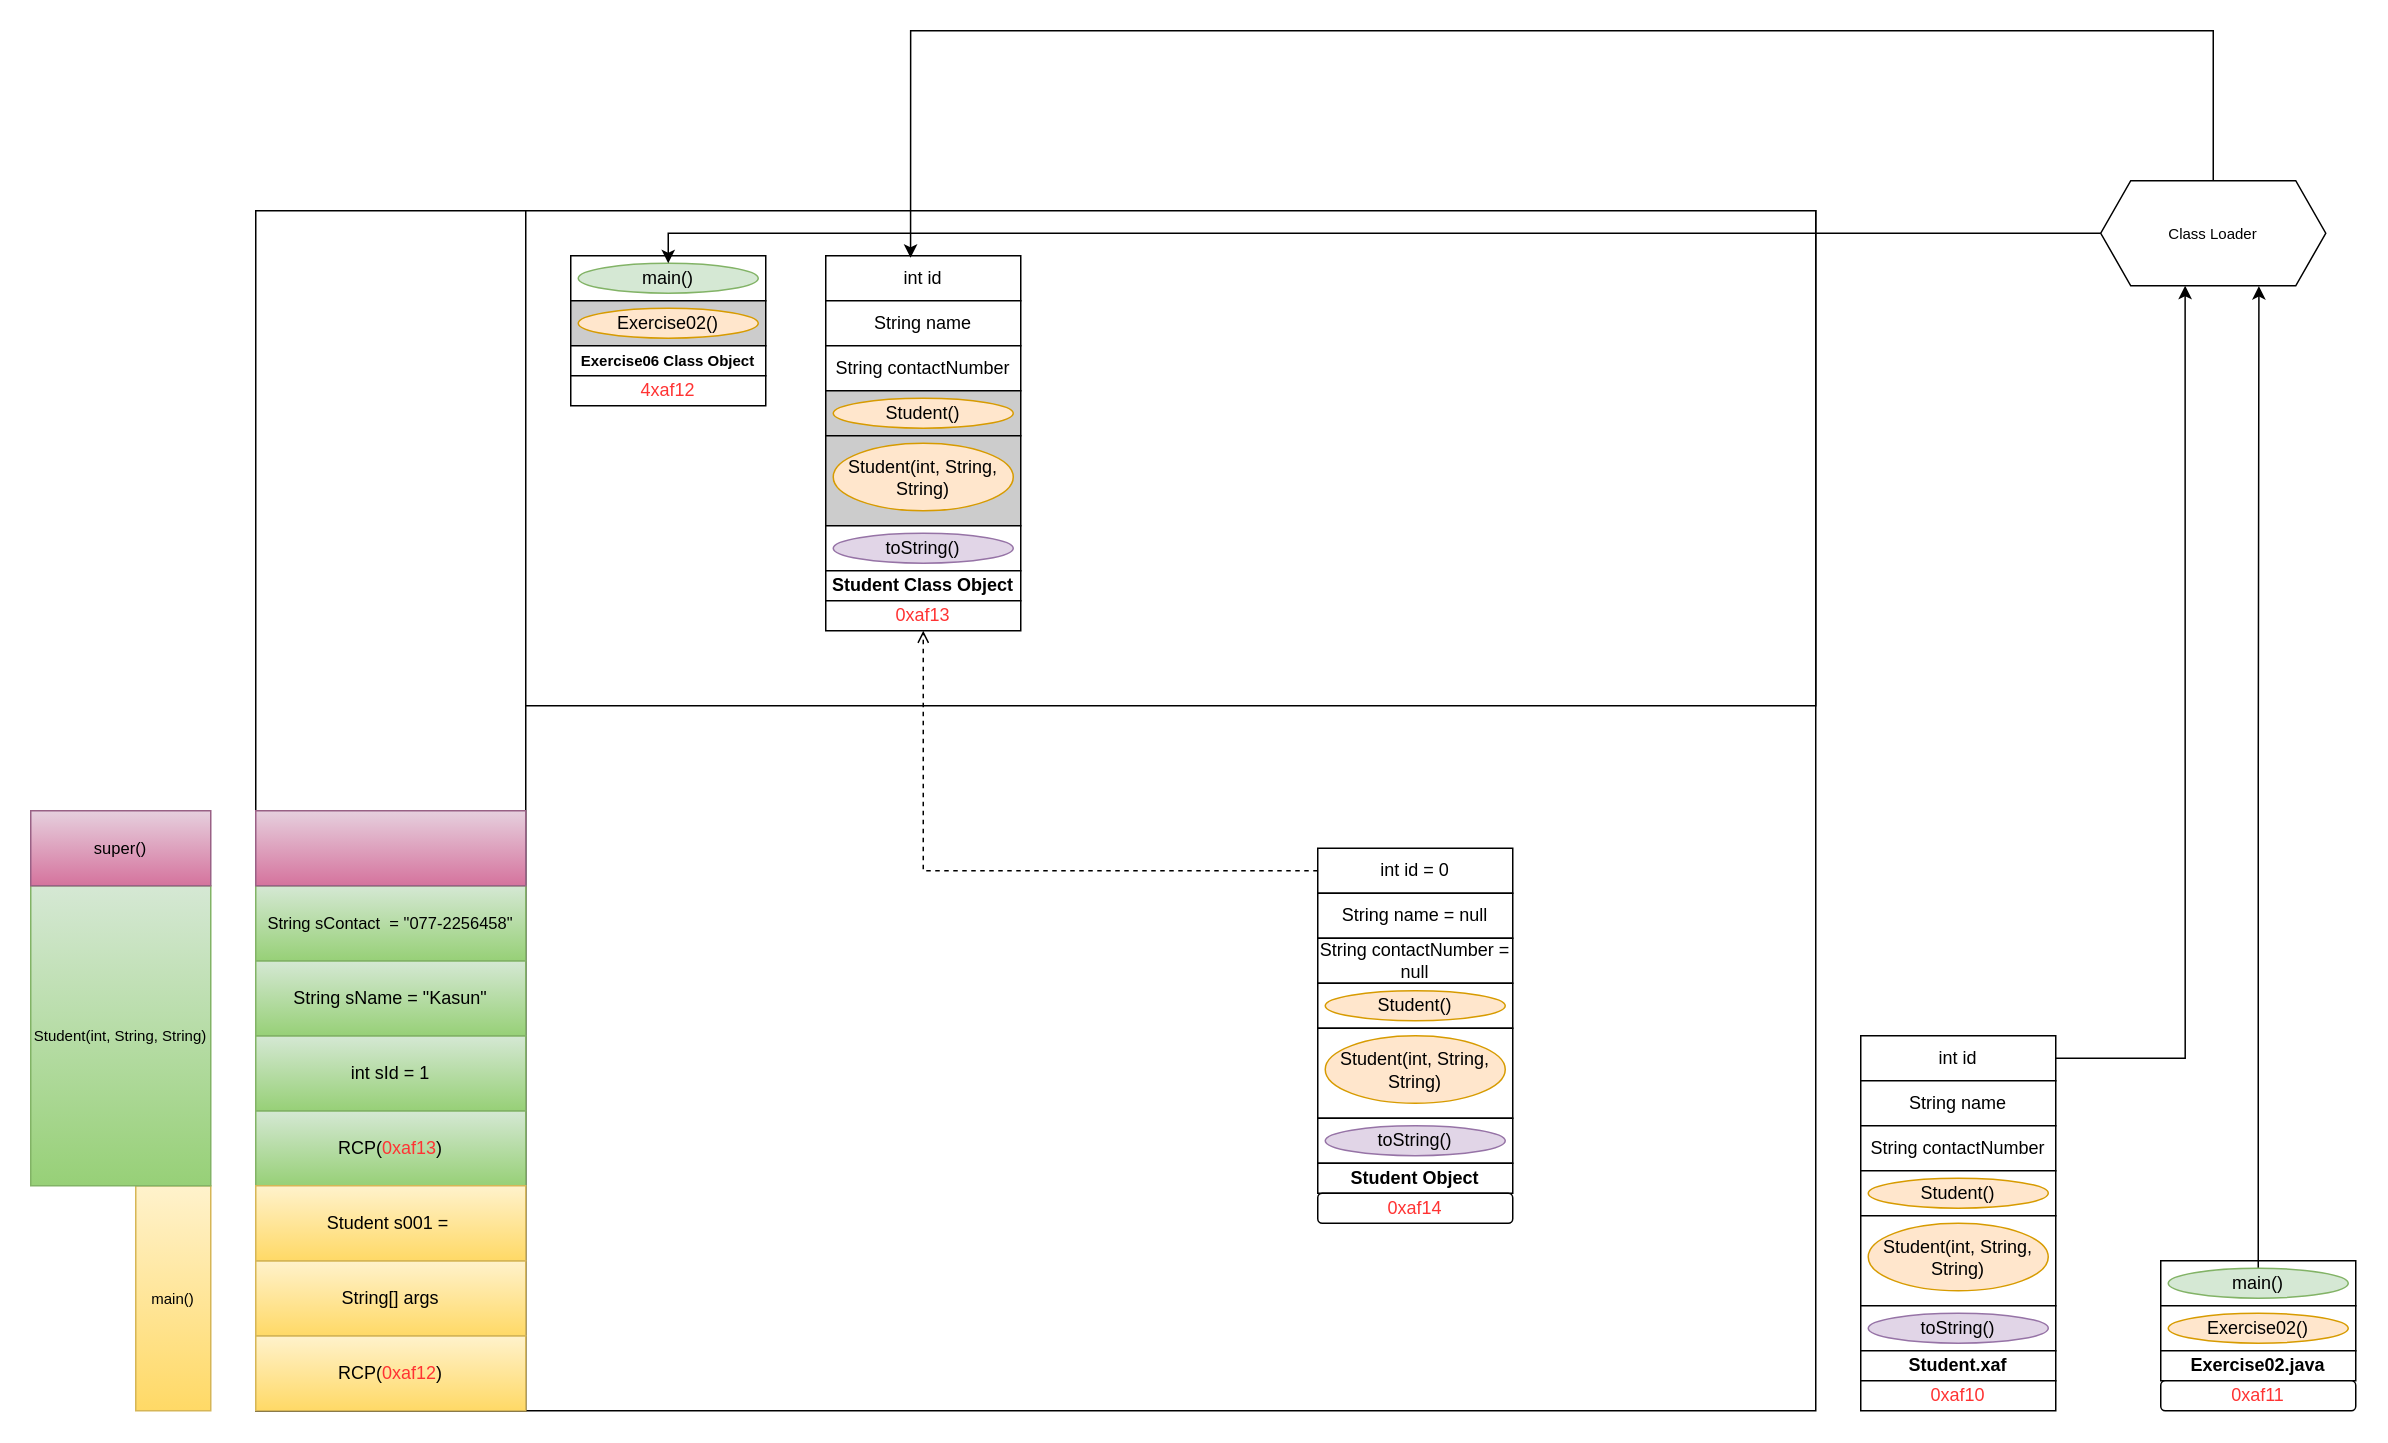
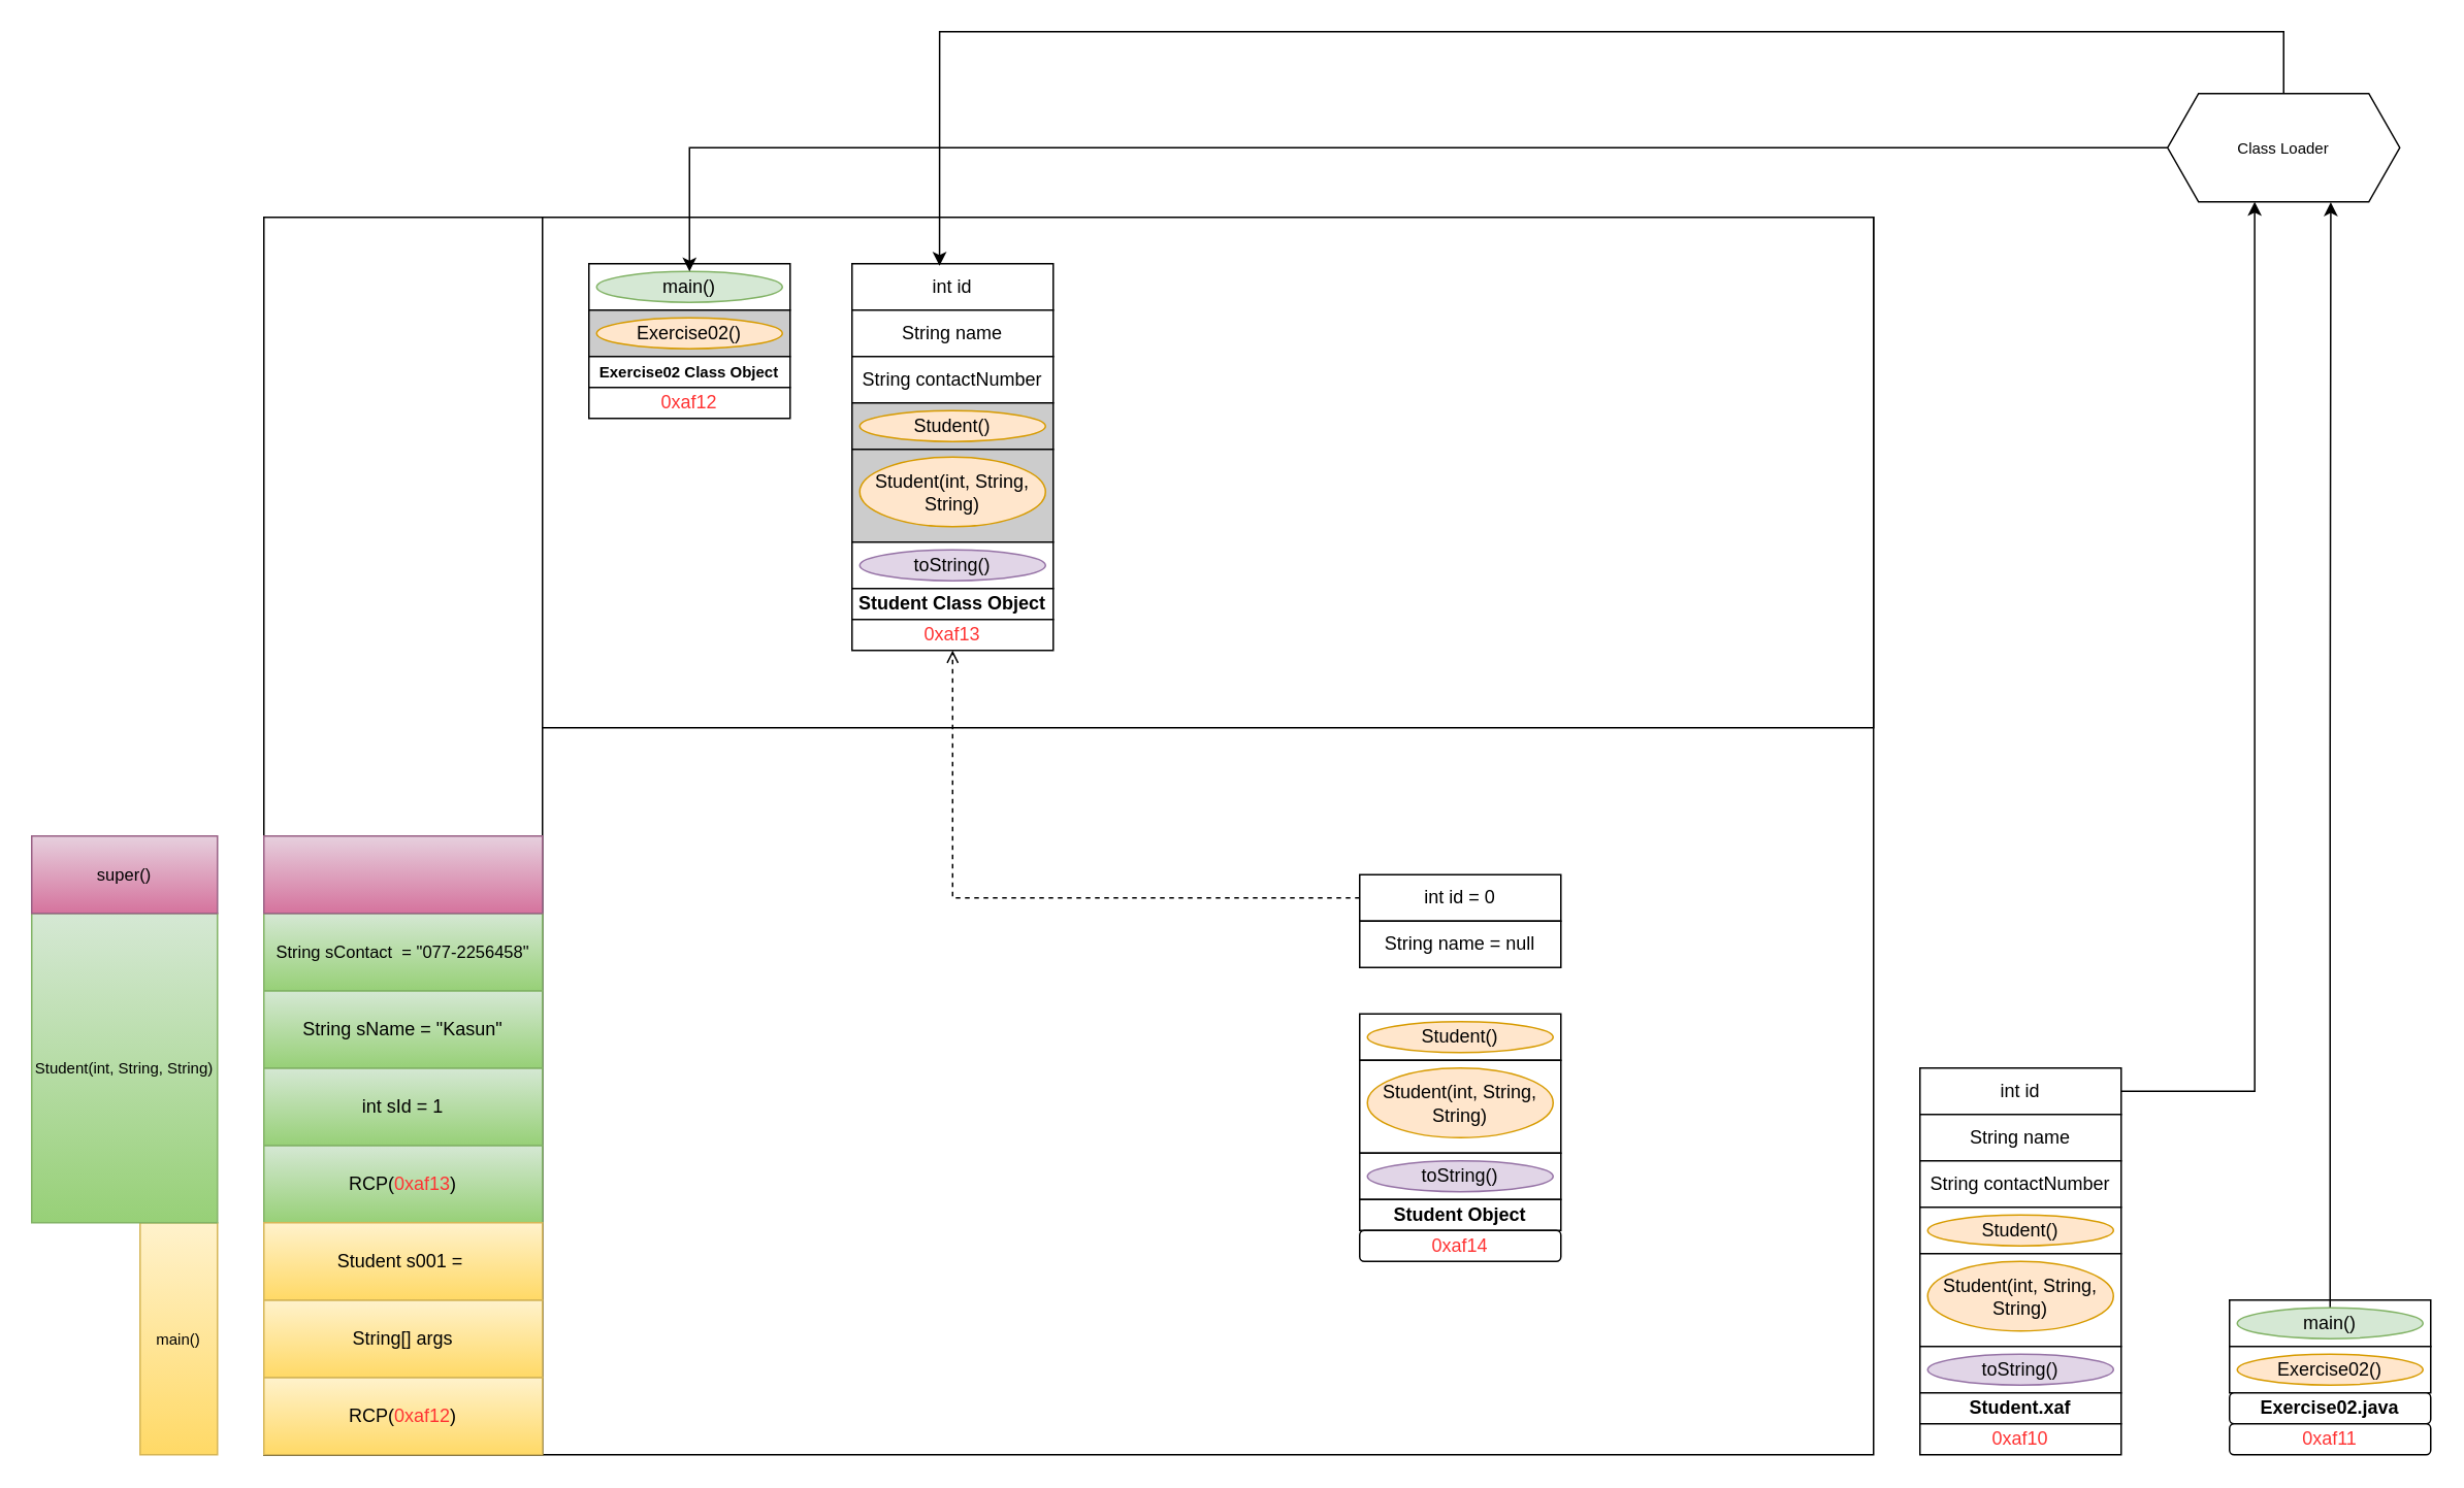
- <mxCell id="59" value="Class Loader" style="shape=hexagon;perimeter=hexagonPerimeter2;whiteSpace=wrap;html=1;fixedSize=1;fontSize=10;fontColor=#000000;fillColor=#FFFFFF;" vertex="1" parent="1"><mxGeometry x="1400" y="120" width="150" height="70" as="geometry" /></mxCell>
+ <mxCell id="59" value="Class Loader" style="shape=hexagon;perimeter=hexagonPerimeter2;whiteSpace=wrap;html=1;fixedSize=1;fontSize=10;fontColor=#000000;fillColor=#FFFFFF;" vertex="1" parent="1"><mxGeometry x="1400" y="60" width="150" height="70" as="geometry" /></mxCell>
- <mxCell id="29" value="&lt;b&gt;&lt;font style=&quot;font-size: 10px;&quot;&gt;Exercise06 Class Object&lt;/font&gt;&lt;/b&gt;" style="rounded=0;whiteSpace=wrap;html=1;" vertex="1" parent="1"><mxGeometry x="380" y="230" width="130" height="20" as="geometry" /></mxCell>
+ <mxCell id="29" value="&lt;b&gt;&lt;font style=&quot;font-size: 10px;&quot;&gt;Exercise02 Class Object&lt;/font&gt;&lt;/b&gt;" style="rounded=0;whiteSpace=wrap;html=1;" vertex="1" parent="1"><mxGeometry x="380" y="230" width="130" height="20" as="geometry" /></mxCell>
- <mxCell id="30" value="&lt;font color=&quot;#ff3333&quot;&gt;4xaf12&lt;/font&gt;" style="rounded=0;whiteSpace=wrap;html=1;" vertex="1" parent="1"><mxGeometry x="380" y="250" width="130" height="20" as="geometry" /></mxCell>
+ <mxCell id="30" value="&lt;font color=&quot;#ff3333&quot;&gt;0xaf12&lt;/font&gt;" style="rounded=0;whiteSpace=wrap;html=1;" vertex="1" parent="1"><mxGeometry x="380" y="250" width="130" height="20" as="geometry" /></mxCell>
- <mxCell id="48" value="String contactNumber = null" style="rounded=0;whiteSpace=wrap;html=1;" vertex="1" parent="1"><mxGeometry x="878" y="625" width="130" height="30" as="geometry" /></mxCell>
- <mxCell id="19" value="&lt;b&gt;Exercise02.java&lt;/b&gt;" style="rounded=0;whiteSpace=wrap;html=1;" vertex="1" parent="1"><mxGeometry x="1440" y="900" width="130" height="20" as="geometry" /></mxCell>
+ <mxCell id="19" value="&lt;b&gt;Exercise02.java&lt;/b&gt;" style="whiteSpace=wrap;html=1;rounded=1;" vertex="1" parent="1"><mxGeometry x="1440" y="900" width="130" height="20" as="geometry" /></mxCell>
